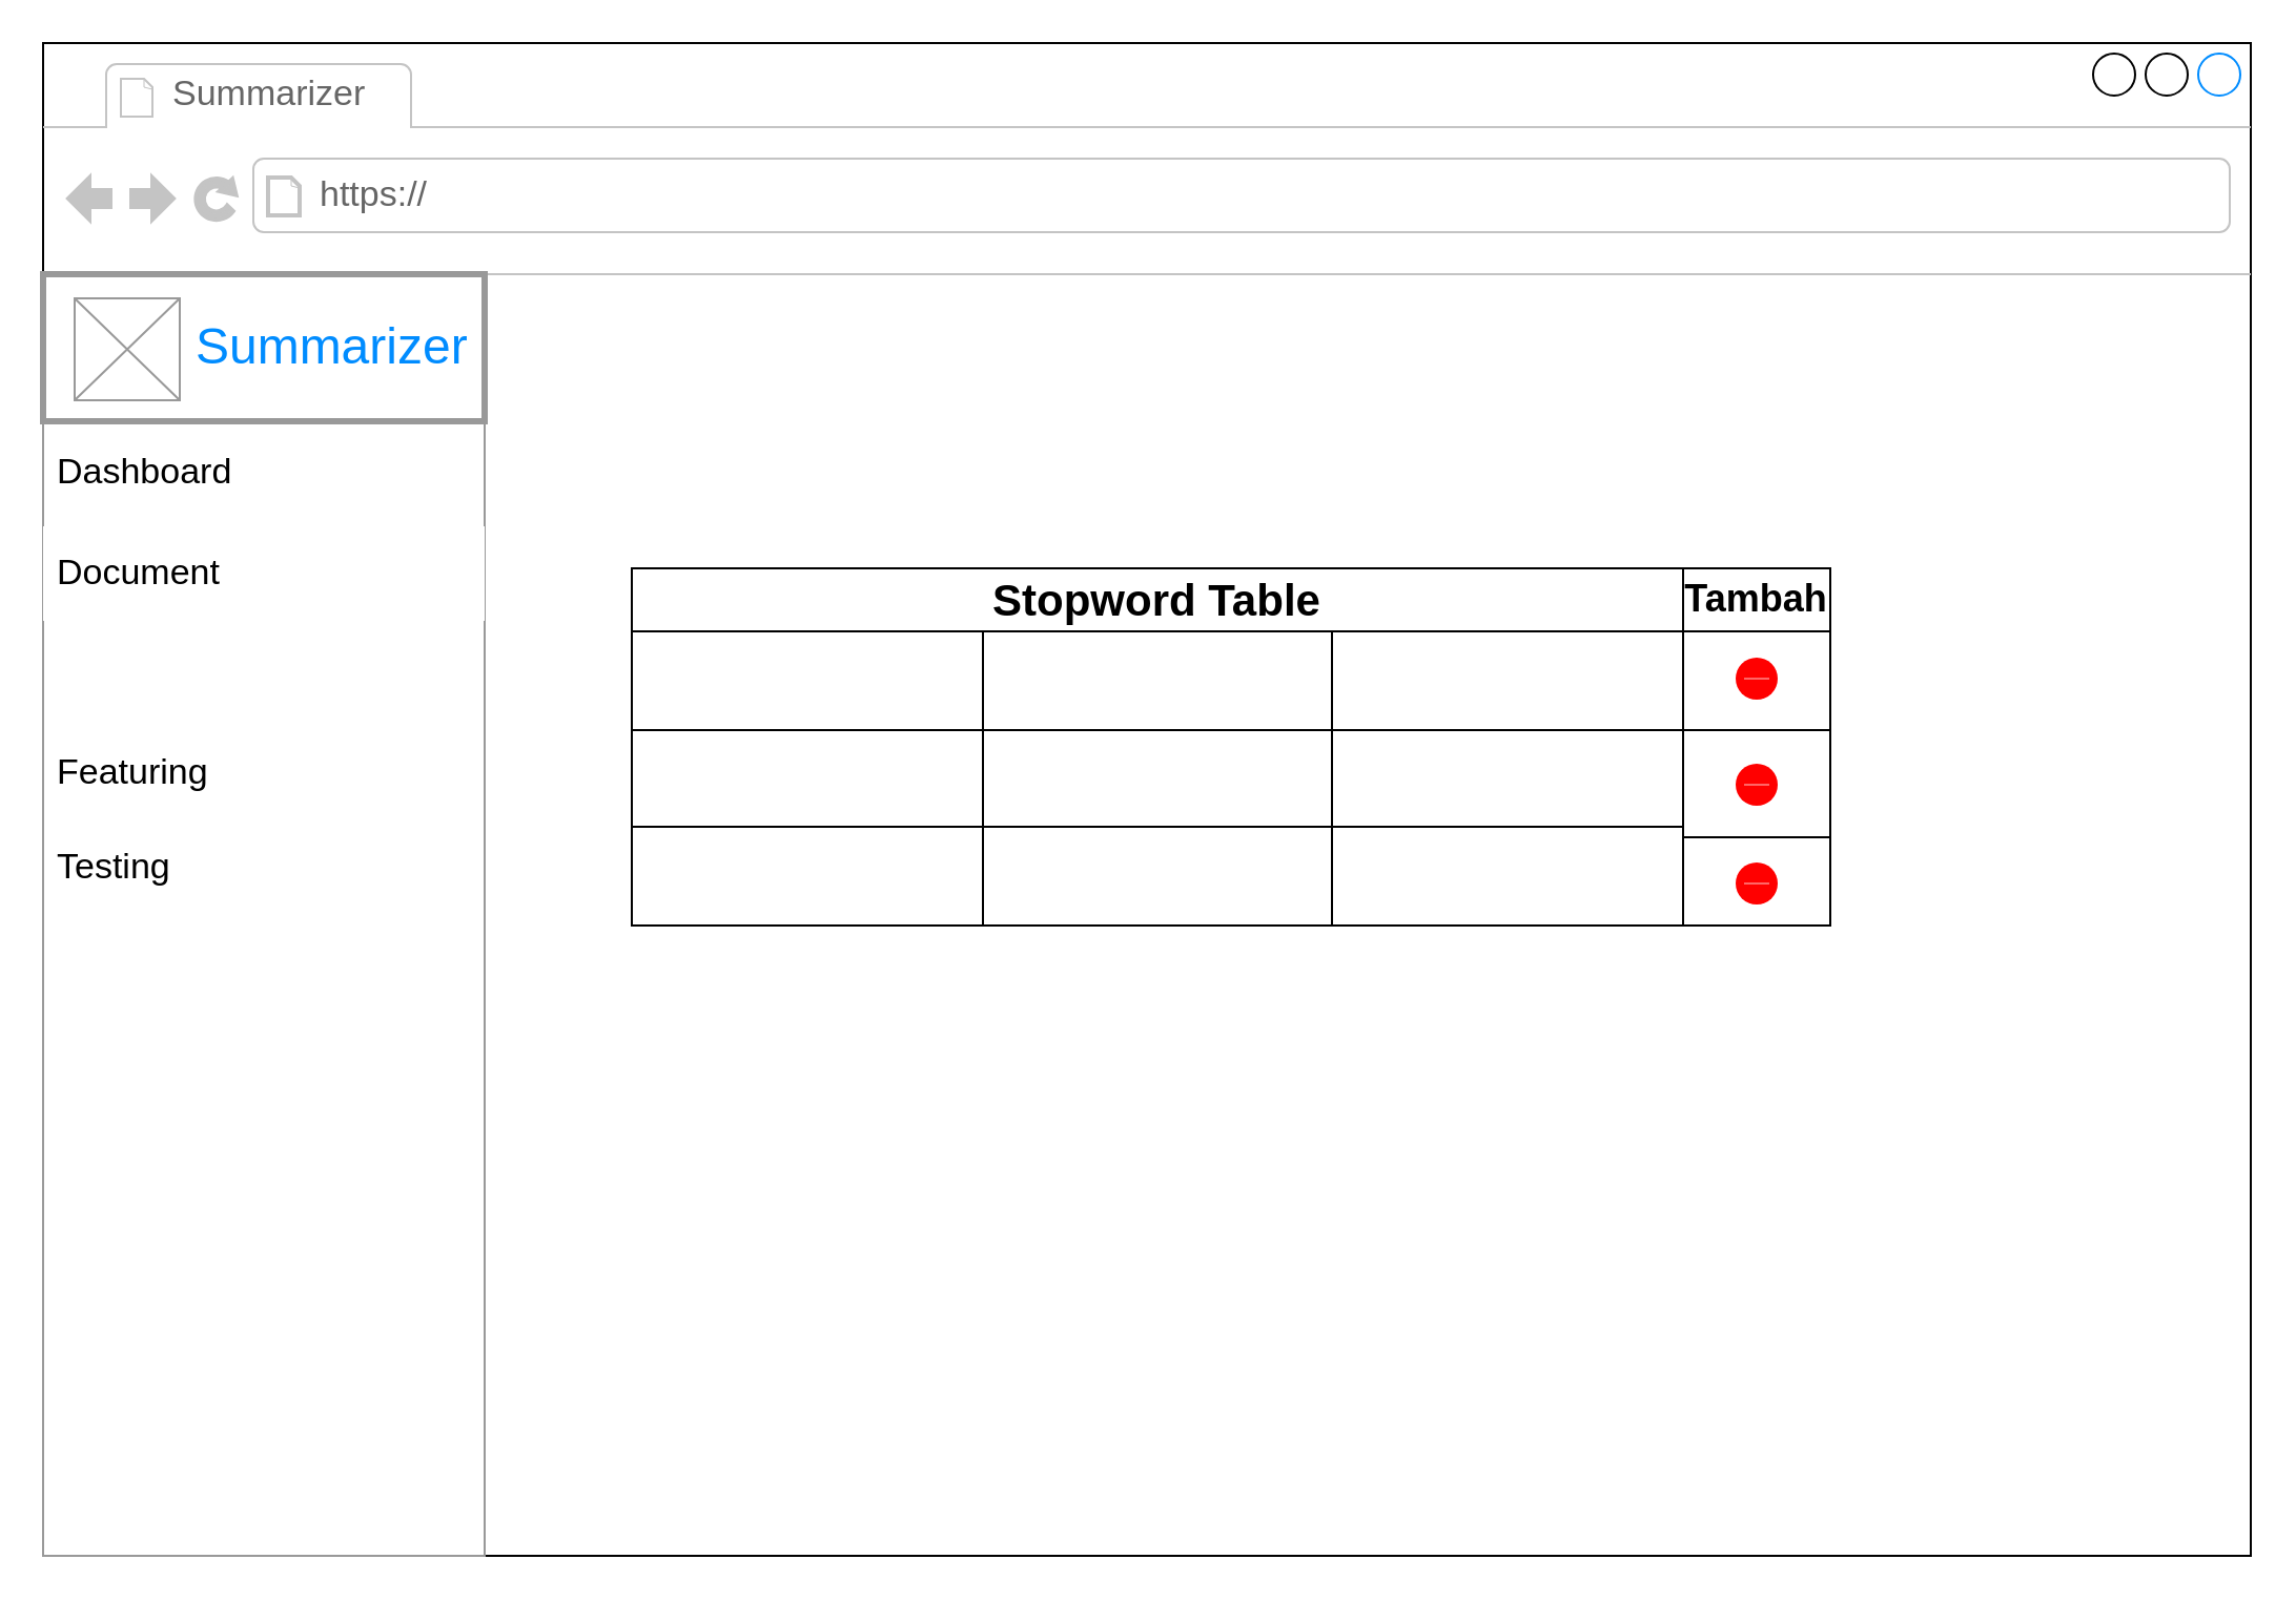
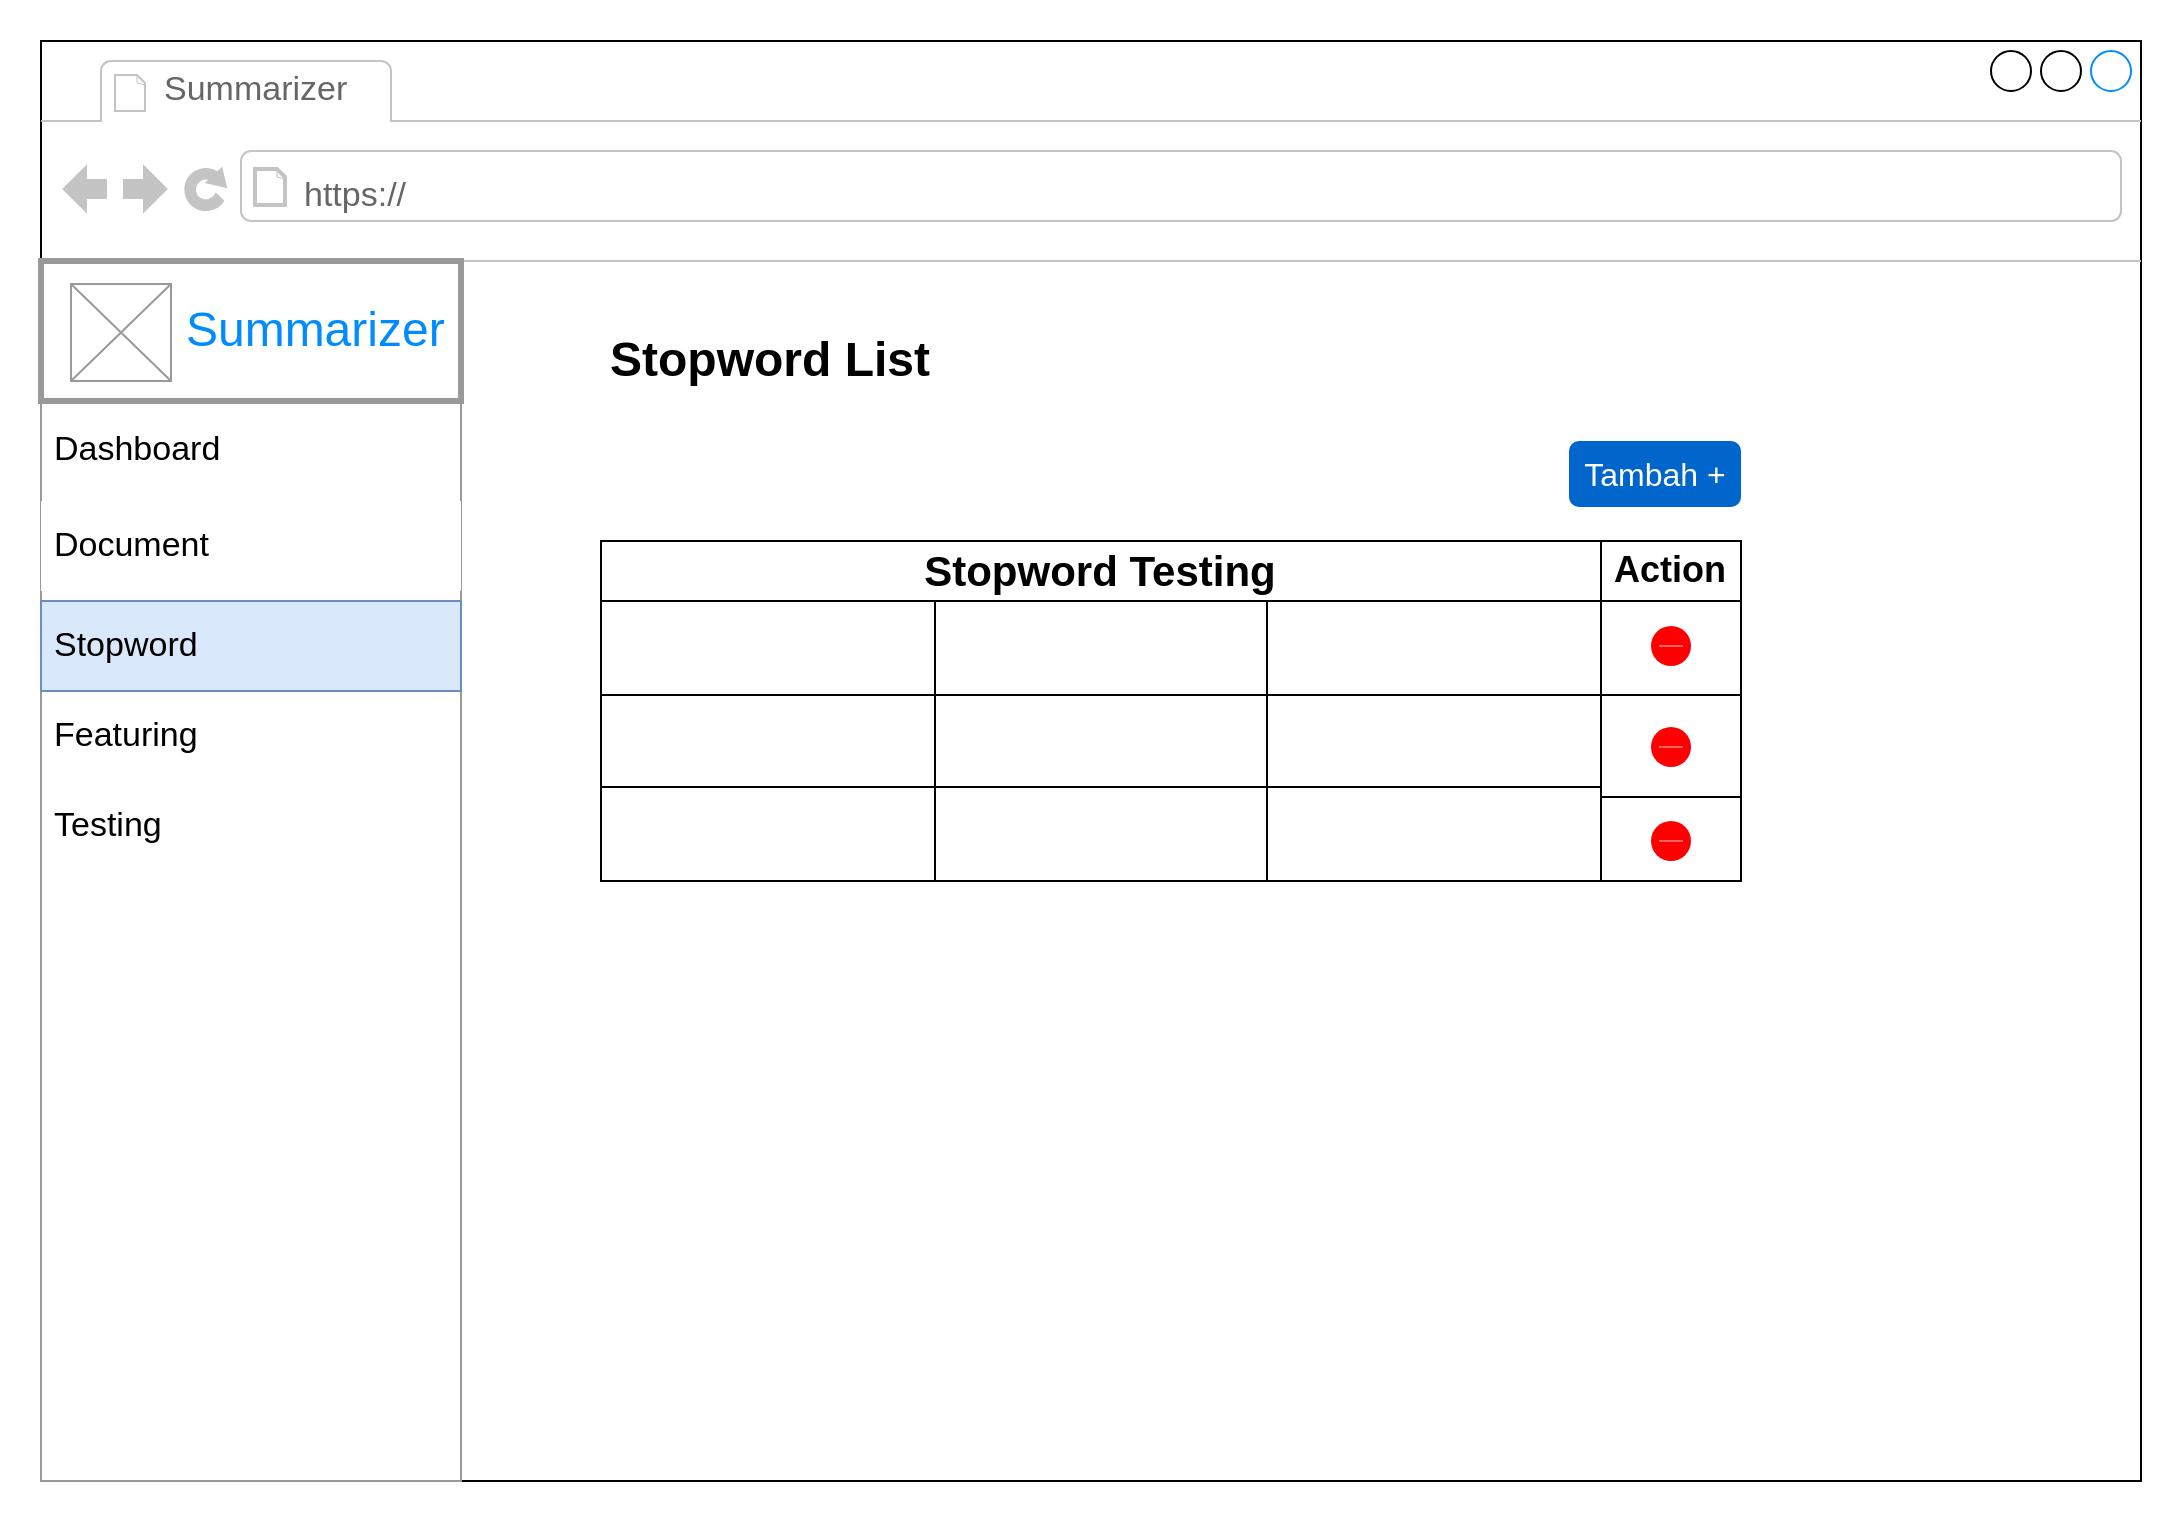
- <mxCell id="4" value="https://" style="strokeWidth=1;shadow=0;dashed=0;align=center;html=1;shape=mxgraph.mockup.containers.anchor;rSize=0;fontSize=17;fontColor=#666666;align=left;" vertex="1" parent="2"><mxGeometry x="130" y="60" width="250" height="26" as="geometry" /></mxCell>
+ <mxCell id="4" value="https://" style="strokeWidth=1;shadow=0;dashed=0;align=center;html=1;shape=mxgraph.mockup.containers.anchor;rSize=0;fontSize=17;fontColor=#666666;align=left;" vertex="1" parent="2"><mxGeometry x="130" y="60" width="405" height="35" as="geometry" /></mxCell>
+ <mxCell id="34" value="Stopword List" style="text;html=1;strokeColor=none;fillColor=none;align=center;verticalAlign=middle;whiteSpace=wrap;rounded=0;fontSize=24;fontColor=#000000;fontStyle=1" vertex="1" parent="2"><mxGeometry x="280" y="150" width="170" height="20" as="geometry" /></mxCell>
+ <mxCell id="35" value="Tambah +" style="rounded=1;fillColor=#0066CC;align=center;strokeColor=none;html=1;fontColor=#ffffff;fontSize=16;" vertex="1" parent="2"><mxGeometry x="764" y="200" width="86" height="33" as="geometry" /></mxCell>
- <mxCell id="13" value="&lt;font style=&quot;font-size: 21px&quot;&gt;Stopword Table&lt;/font&gt;" style="shape=table;html=1;whiteSpace=wrap;startSize=30;container=1;collapsible=0;childLayout=tableLayout;fontStyle=1;align=center;" vertex="1" parent="2"><mxGeometry x="280" y="250" width="500" height="170" as="geometry" /></mxCell>
+ <mxCell id="13" value="&lt;font style=&quot;font-size: 21px&quot;&gt;Stopword Testing&lt;/font&gt;" style="shape=table;html=1;whiteSpace=wrap;startSize=30;container=1;collapsible=0;childLayout=tableLayout;fontStyle=1;align=center;" vertex="1" parent="2"><mxGeometry x="280" y="250" width="500" height="170" as="geometry" /></mxCell>
- <mxCell id="5" value="&lt;font style=&quot;font-size: 18px&quot;&gt;Tambah&lt;/font&gt;" style="shape=table;html=1;whiteSpace=wrap;startSize=30;container=1;collapsible=0;childLayout=tableLayout;fontStyle=1;align=center;" vertex="1" parent="2"><mxGeometry x="780" y="250" width="70" height="170" as="geometry" /></mxCell>
+ <mxCell id="5" value="&lt;font style=&quot;font-size: 18px&quot;&gt;Action&lt;/font&gt;" style="shape=table;html=1;whiteSpace=wrap;startSize=30;container=1;collapsible=0;childLayout=tableLayout;fontStyle=1;align=center;" vertex="1" parent="2"><mxGeometry x="780" y="250" width="70" height="170" as="geometry" /></mxCell>
+ <mxCell id="33" value="Stopword" style="strokeWidth=1;shadow=0;dashed=0;align=center;html=1;shape=mxgraph.mockup.forms.rrect;rSize=0;fontSize=17;align=left;spacingLeft=5;resizeWidth=1;strokeColor=#6c8ebf;fillColor=#dae8fc;" vertex="1" parent="26"><mxGeometry y="170" width="210" height="45" as="geometry" /></mxCell>
